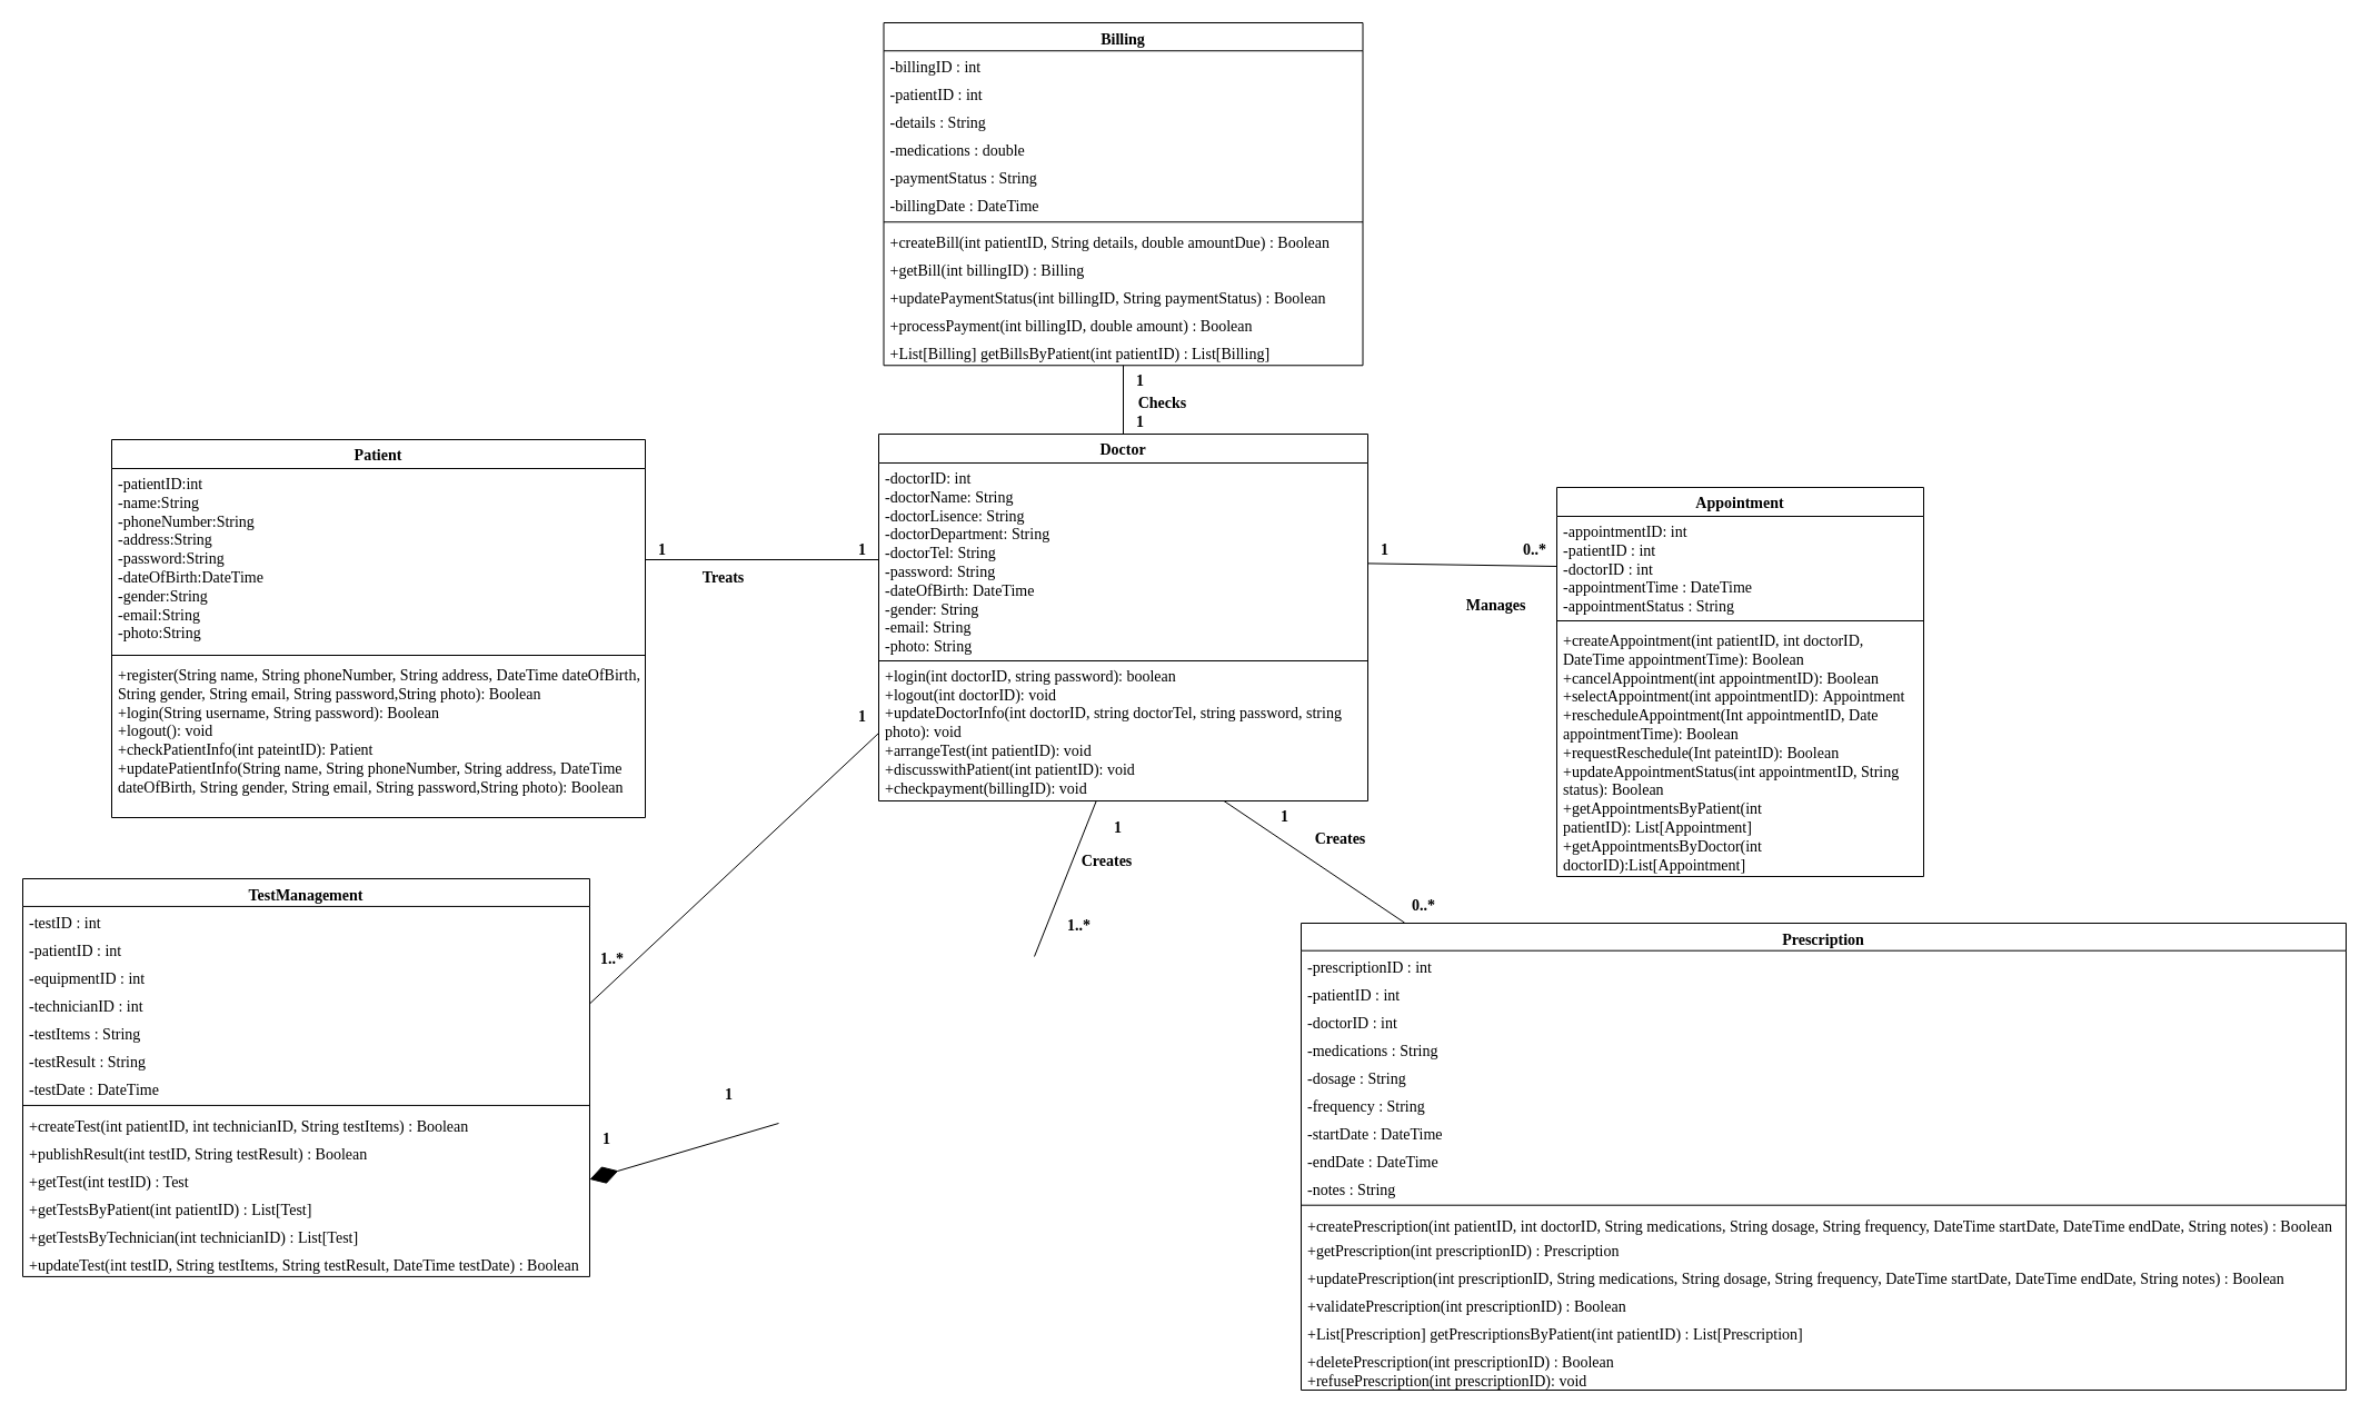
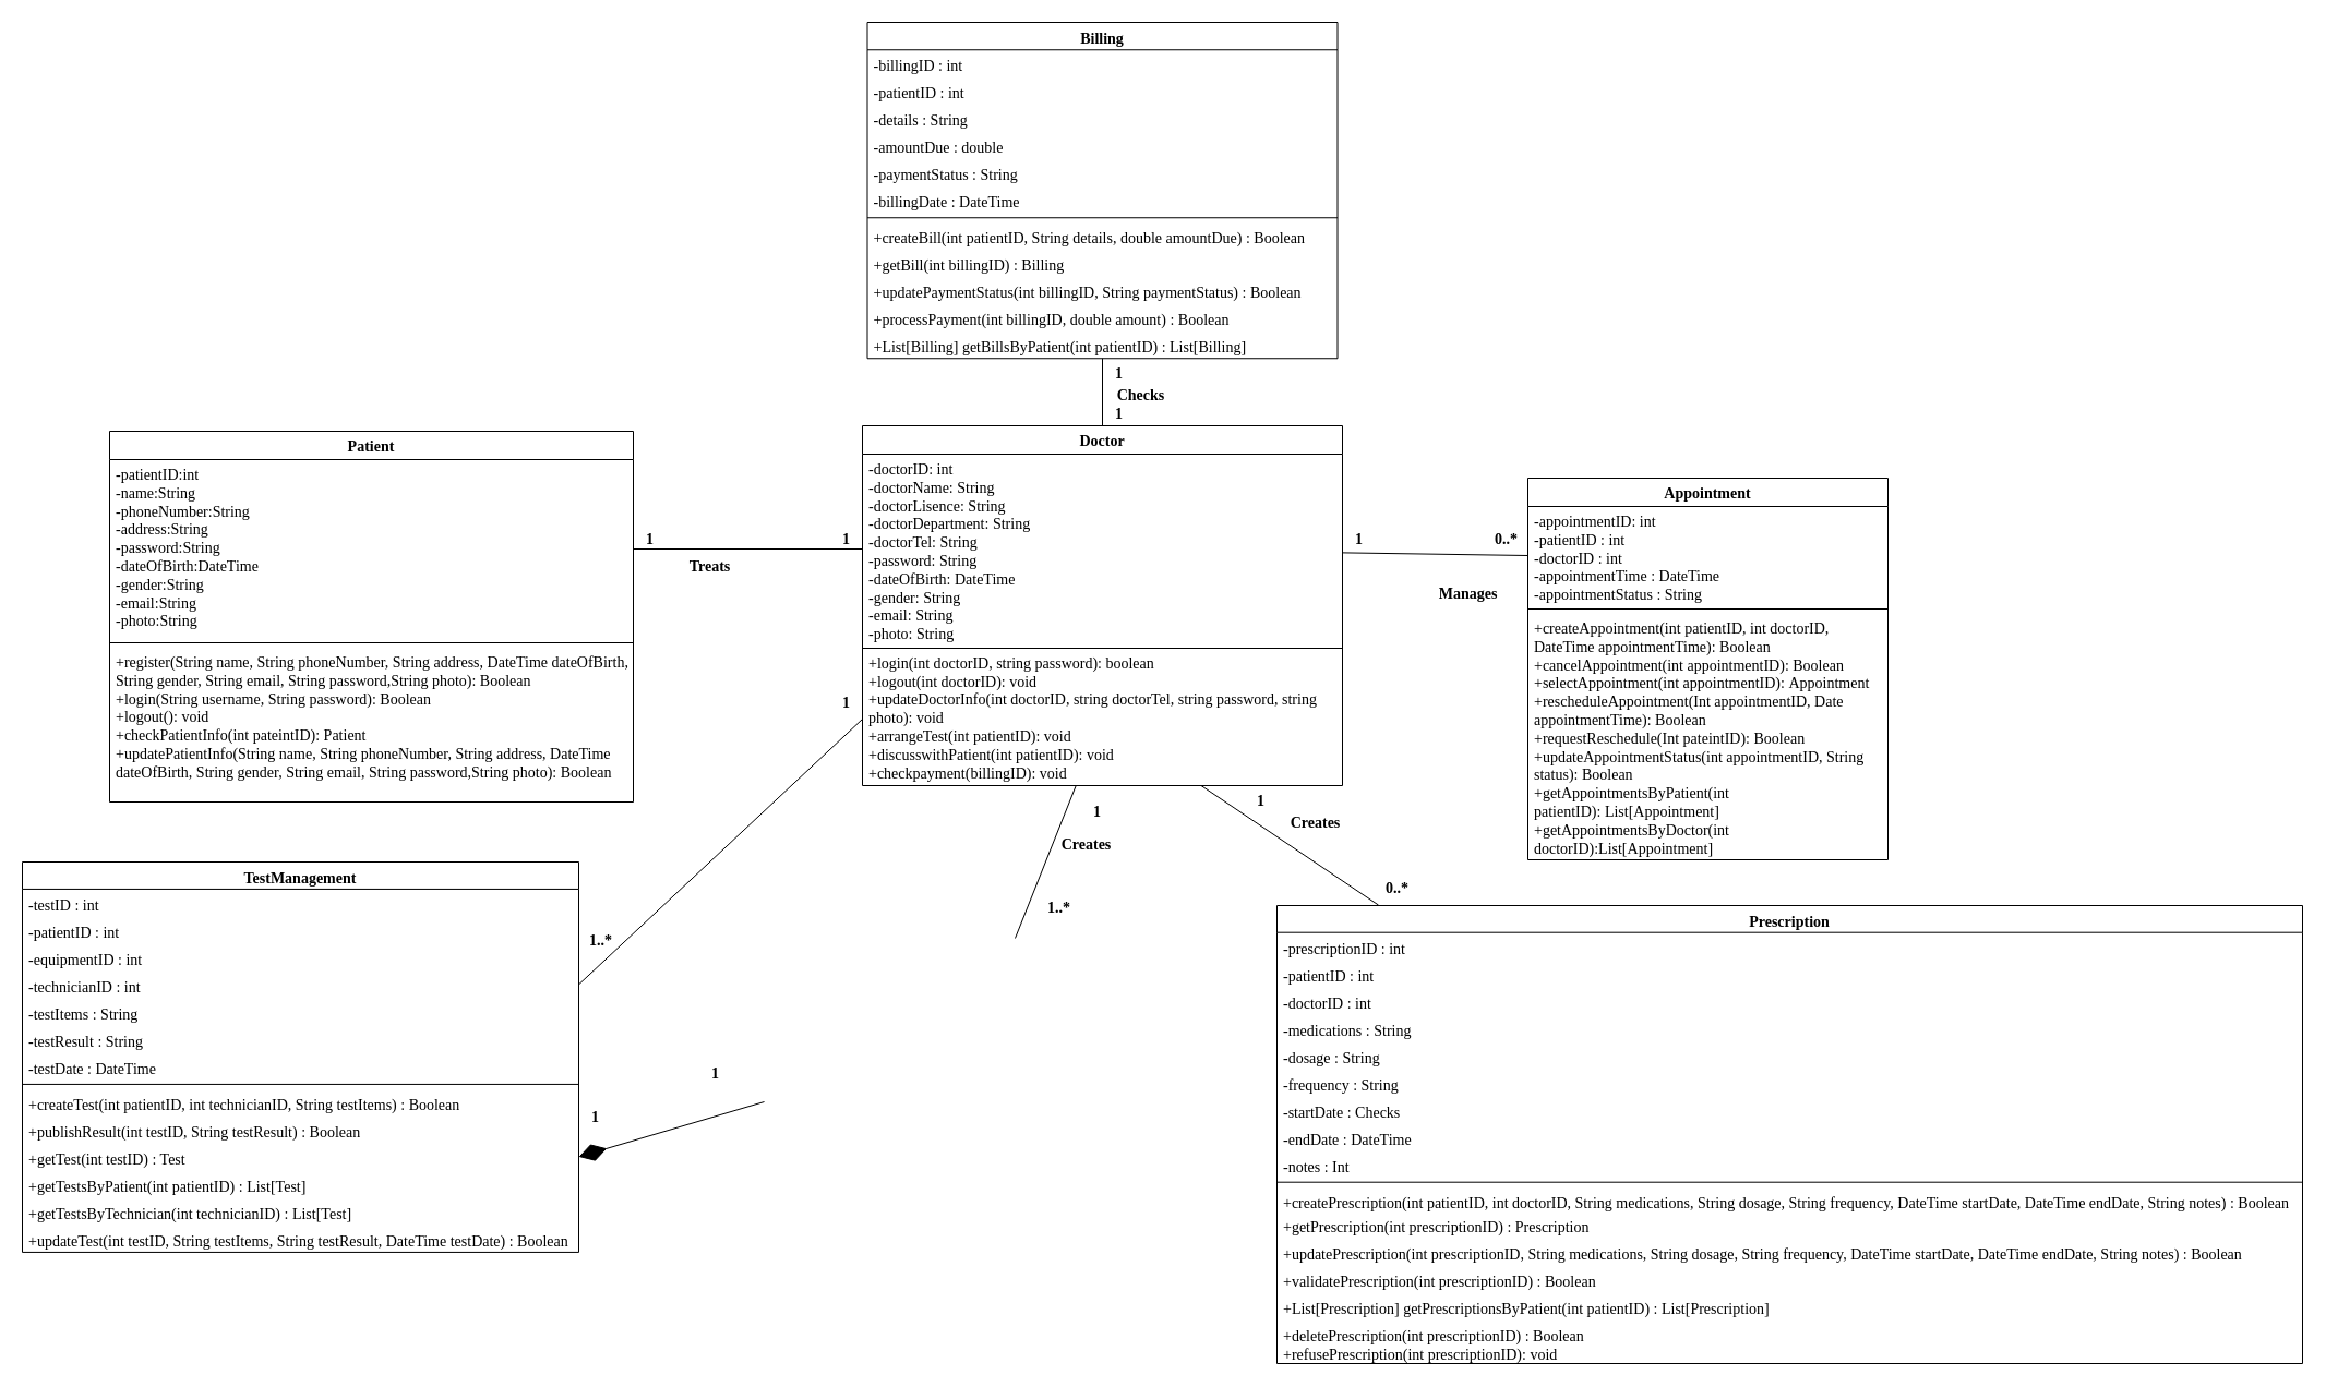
- <mxCell id="72" value="-medications : double" style="text;strokeColor=none;fillColor=none;align=left;verticalAlign=top;spacingLeft=4;spacingRight=4;overflow=hidden;rotatable=0;points=[[0,0.5],[1,0.5]];portConstraint=eastwest;fontFamily=Times New Roman;fontSize=14;" vertex="1" parent="68"><mxGeometry y="100.25" width="431" height="25" as="geometry" /></mxCell>
+ <mxCell id="72" value="-amountDue : double" style="text;strokeColor=none;fillColor=none;align=left;verticalAlign=top;spacingLeft=4;spacingRight=4;overflow=hidden;rotatable=0;points=[[0,0.5],[1,0.5]];portConstraint=eastwest;fontFamily=Times New Roman;fontSize=14;" vertex="1" parent="68"><mxGeometry y="100.25" width="431" height="25" as="geometry" /></mxCell>
- <mxCell id="35" value="-startDate : DateTime" style="text;strokeColor=none;fillColor=none;align=left;verticalAlign=top;spacingLeft=4;spacingRight=4;overflow=hidden;rotatable=0;points=[[0,0.5],[1,0.5]];portConstraint=eastwest;fontFamily=Times New Roman;fontSize=14;" vertex="1" parent="28"><mxGeometry y="174.688" width="940" height="25" as="geometry" /></mxCell>
+ <mxCell id="35" value="-startDate : Checks" style="text;strokeColor=none;fillColor=none;align=left;verticalAlign=top;spacingLeft=4;spacingRight=4;overflow=hidden;rotatable=0;points=[[0,0.5],[1,0.5]];portConstraint=eastwest;fontFamily=Times New Roman;fontSize=14;" vertex="1" parent="28"><mxGeometry y="174.688" width="940" height="25" as="geometry" /></mxCell>
- <mxCell id="37" value="-notes : String" style="text;strokeColor=none;fillColor=none;align=left;verticalAlign=top;spacingLeft=4;spacingRight=4;overflow=hidden;rotatable=0;points=[[0,0.5],[1,0.5]];portConstraint=eastwest;fontFamily=Times New Roman;fontSize=14;" vertex="1" parent="28"><mxGeometry y="224.688" width="940" height="25" as="geometry" /></mxCell>
+ <mxCell id="37" value="-notes : Int" style="text;strokeColor=none;fillColor=none;align=left;verticalAlign=top;spacingLeft=4;spacingRight=4;overflow=hidden;rotatable=0;points=[[0,0.5],[1,0.5]];portConstraint=eastwest;fontFamily=Times New Roman;fontSize=14;" vertex="1" parent="28"><mxGeometry y="224.688" width="940" height="25" as="geometry" /></mxCell>
